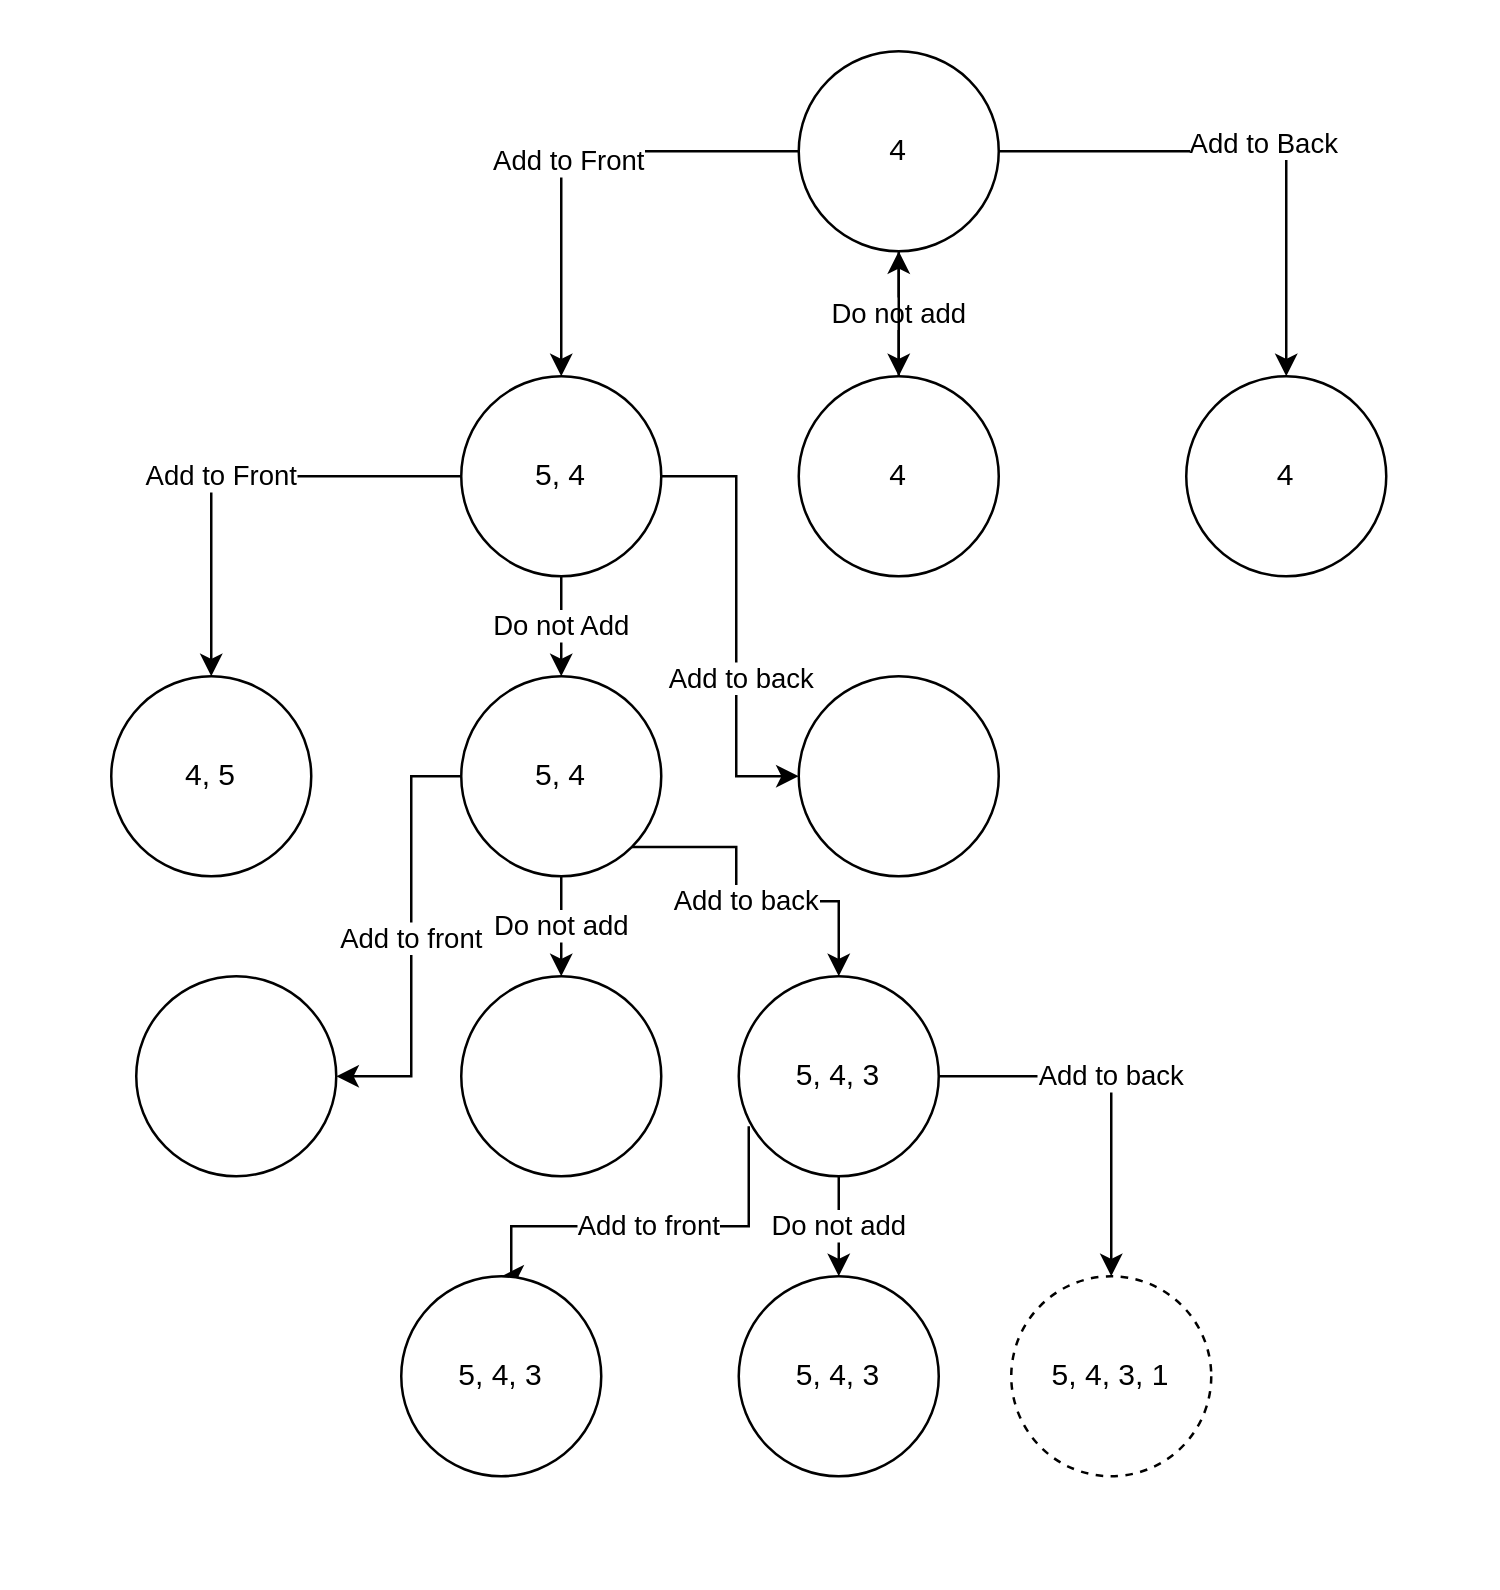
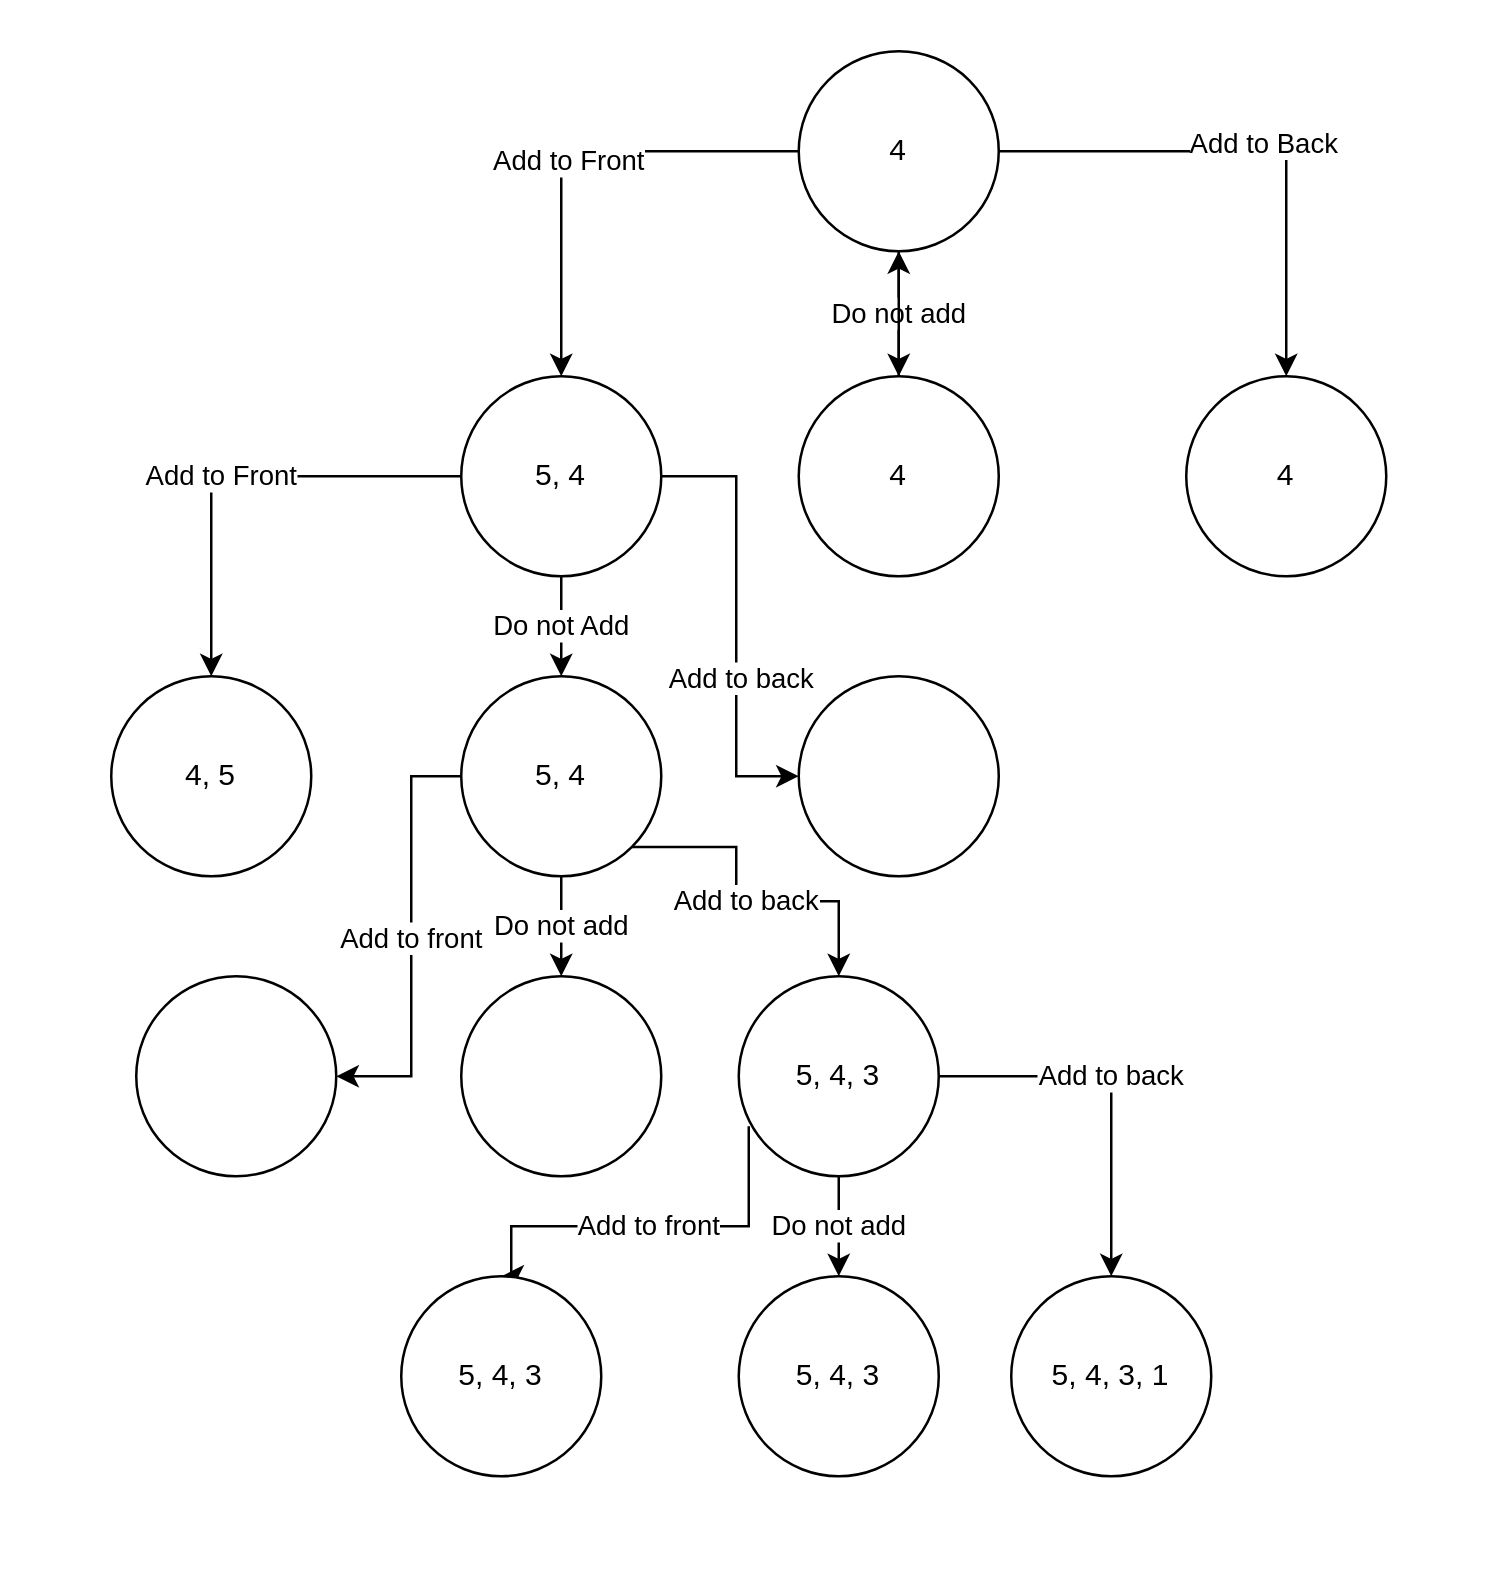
- <mxCell id="38" value="5, 4, 3, 1" style="ellipse;whiteSpace=wrap;html=1;aspect=fixed;dashed=1;" vertex="1" parent="1"><mxGeometry x="404" y="510" width="80" height="80" as="geometry" /></mxCell>
+ <mxCell id="38" value="5, 4, 3, 1" style="ellipse;whiteSpace=wrap;html=1;aspect=fixed;" vertex="1" parent="1"><mxGeometry x="404" y="510" width="80" height="80" as="geometry" /></mxCell>
